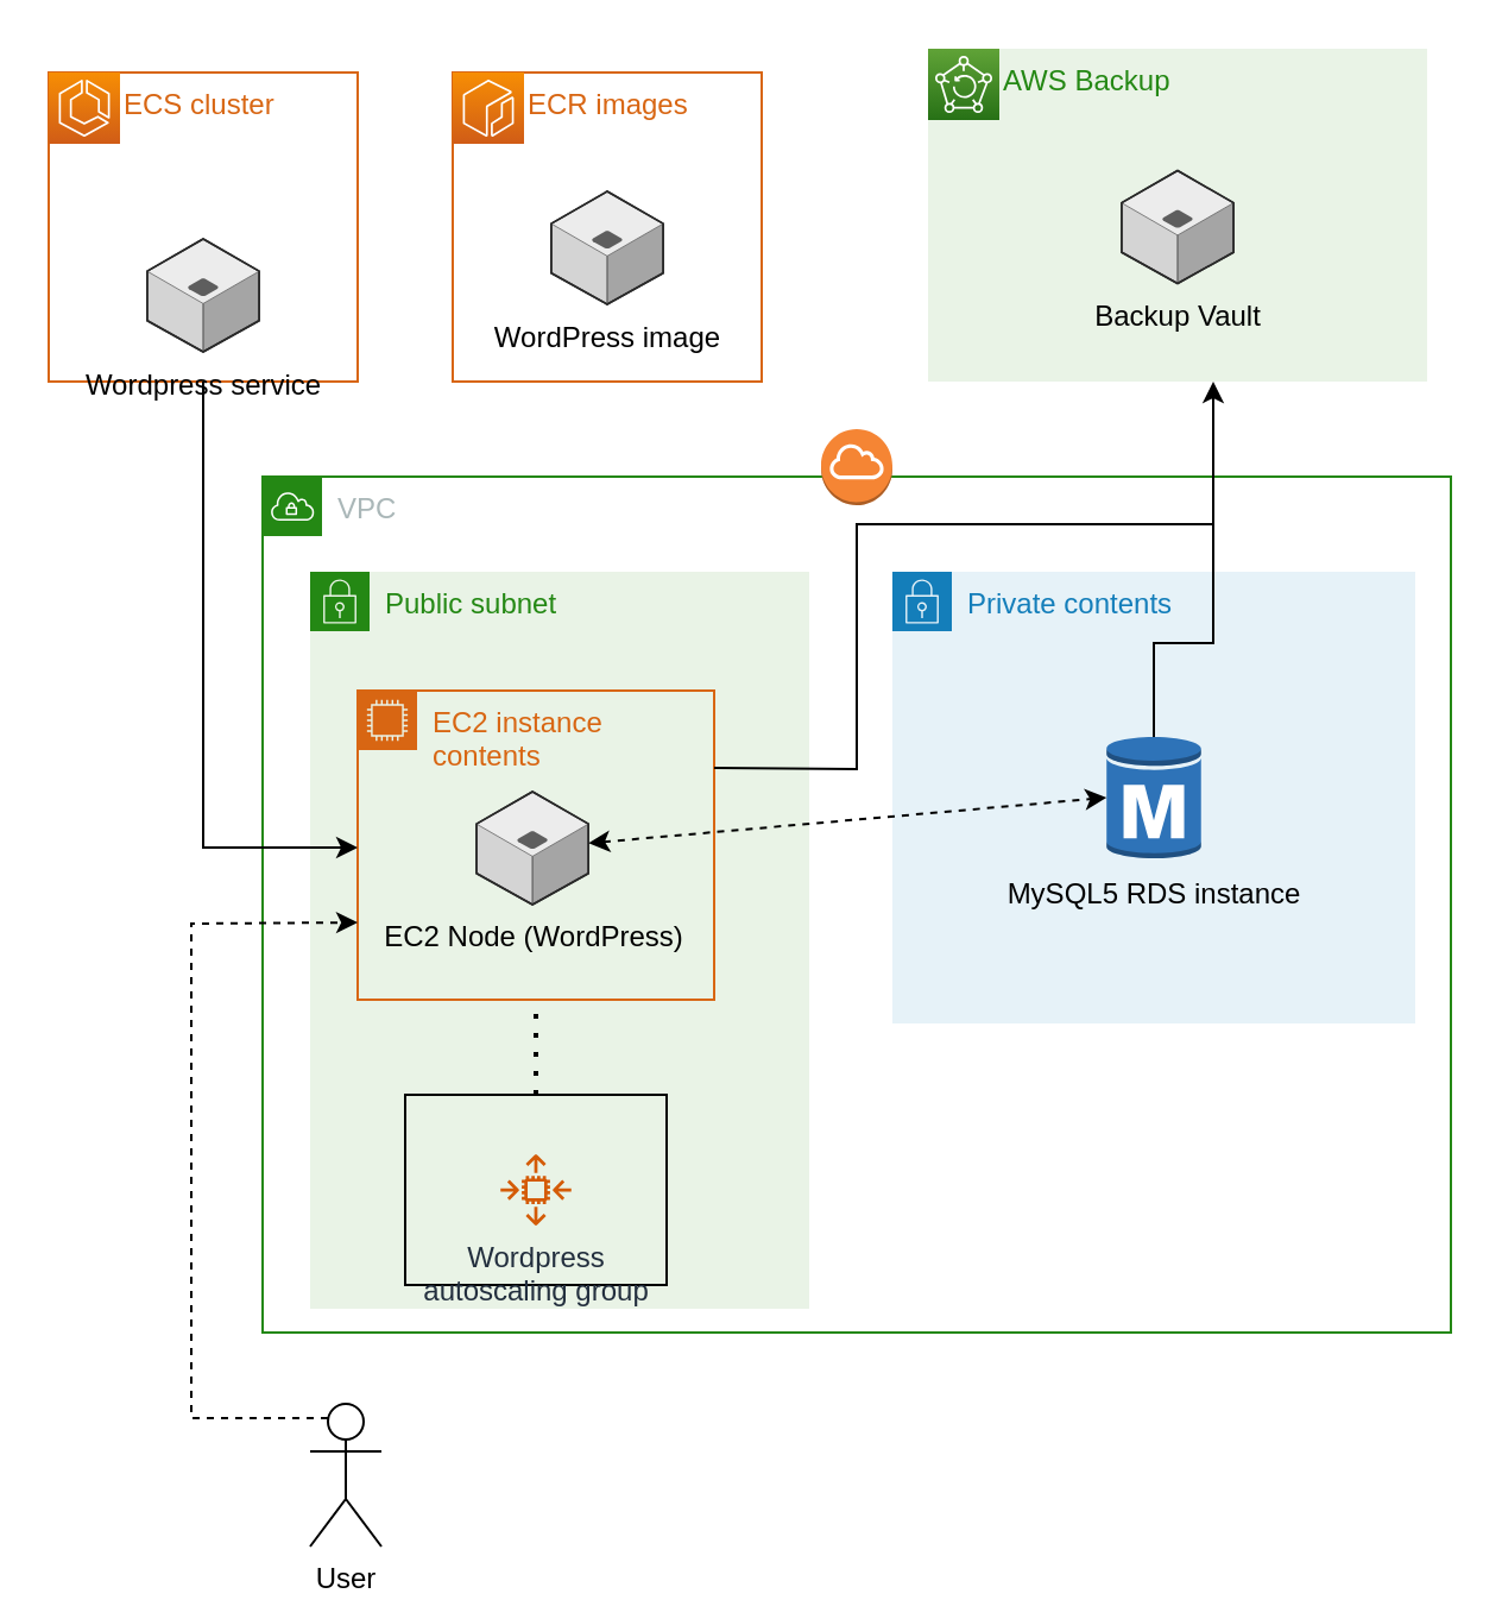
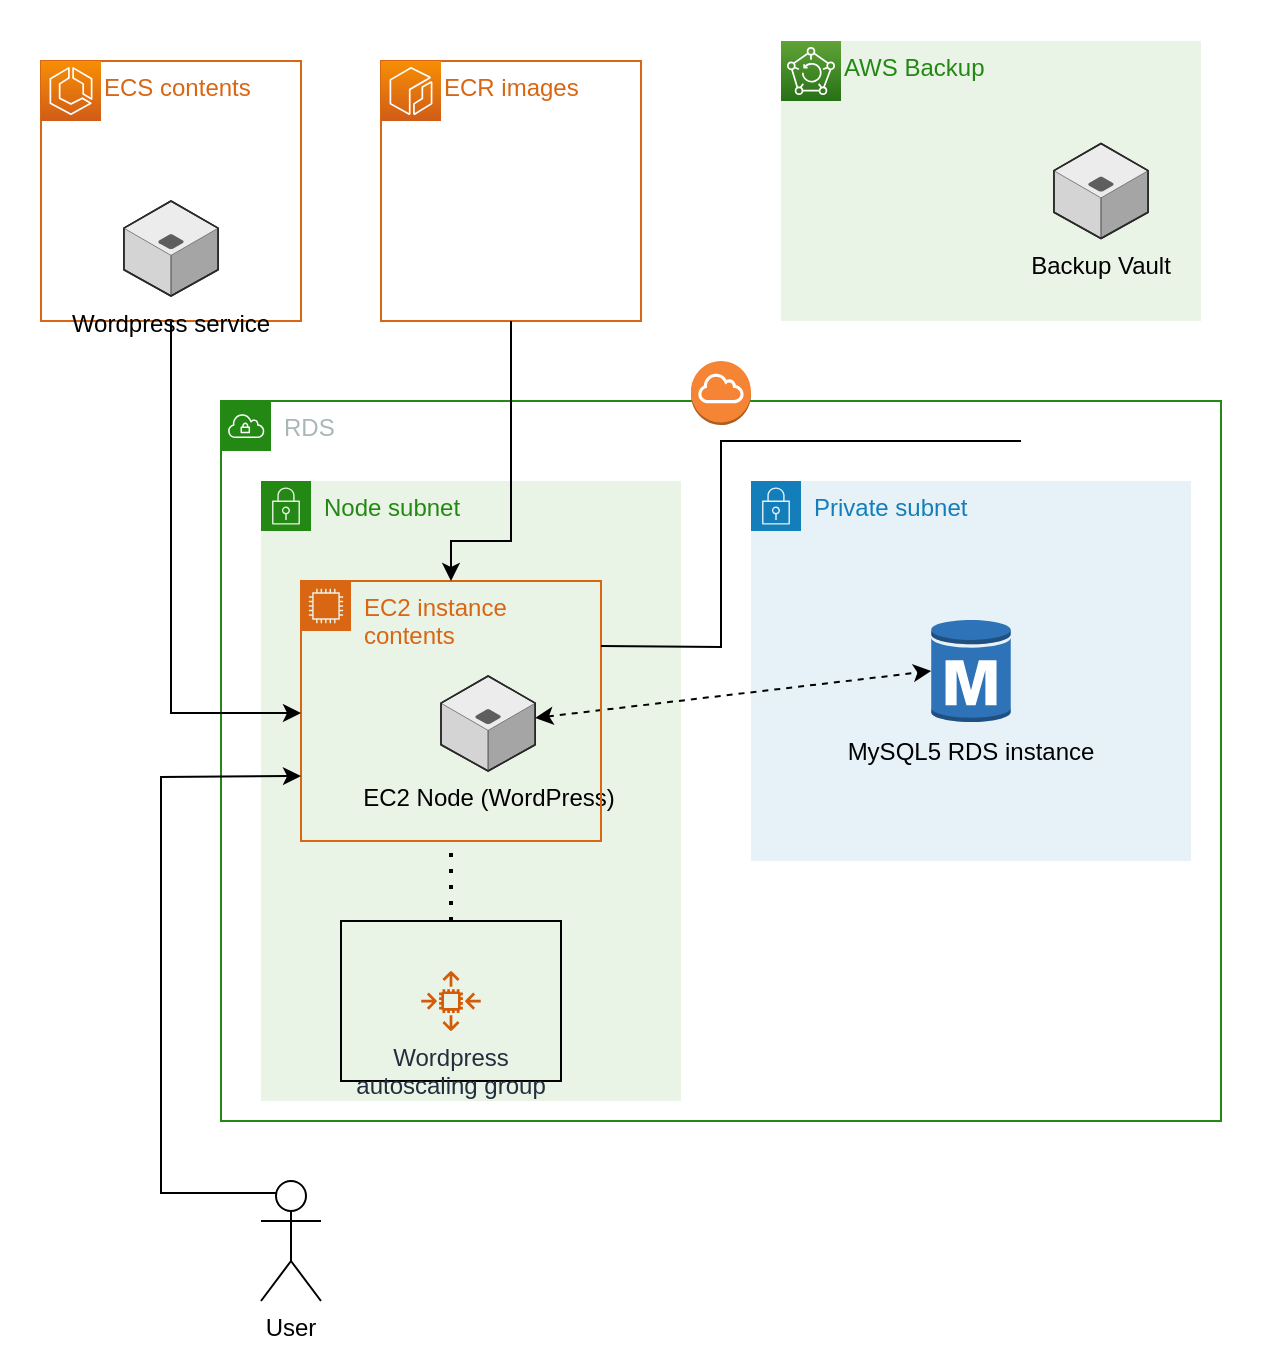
- <mxCell id="13" value="ECS cluster" style="points=[[0,0],[0.25,0],[0.5,0],[0.75,0],[1,0],[1,0.25],[1,0.5],[1,0.75],[1,1],[0.75,1],[0.5,1],[0.25,1],[0,1],[0,0.75],[0,0.5],[0,0.25]];outlineConnect=0;gradientColor=none;html=1;whiteSpace=wrap;fontSize=12;fontStyle=0;container=1;pointerEvents=0;collapsible=0;recursiveResize=0;shape=mxgraph.aws4.group;grIcon=mxgraph.aws4.group_ec2_instance_contents;strokeColor=#D86613;fillColor=none;verticalAlign=top;align=left;spacingLeft=30;fontColor=#D86613;dashed=0;" vertex="1" parent="1"><mxGeometry x="20" y="30" width="130" height="130" as="geometry" /></mxCell>
+ <mxCell id="13" value="ECS contents" style="points=[[0,0],[0.25,0],[0.5,0],[0.75,0],[1,0],[1,0.25],[1,0.5],[1,0.75],[1,1],[0.75,1],[0.5,1],[0.25,1],[0,1],[0,0.75],[0,0.5],[0,0.25]];outlineConnect=0;gradientColor=none;html=1;whiteSpace=wrap;fontSize=12;fontStyle=0;container=1;pointerEvents=0;collapsible=0;recursiveResize=0;shape=mxgraph.aws4.group;grIcon=mxgraph.aws4.group_ec2_instance_contents;strokeColor=#D86613;fillColor=none;verticalAlign=top;align=left;spacingLeft=30;fontColor=#D86613;dashed=0;" vertex="1" parent="1"><mxGeometry x="20" y="30" width="130" height="130" as="geometry" /></mxCell>
- <mxCell id="26" value="Backup Vault" style="verticalLabelPosition=bottom;html=1;verticalAlign=top;strokeWidth=1;align=center;outlineConnect=0;dashed=0;outlineConnect=0;shape=mxgraph.aws3d.application_server;fillColor=#ECECEC;strokeColor=#5E5E5E;aspect=fixed;" vertex="1" parent="24"><mxGeometry x="81.45" y="51.25" width="47.11" height="47.5" as="geometry" /></mxCell>
+ <mxCell id="26" value="Backup Vault" style="verticalLabelPosition=bottom;html=1;verticalAlign=top;strokeWidth=1;align=center;outlineConnect=0;dashed=0;outlineConnect=0;shape=mxgraph.aws3d.application_server;fillColor=#ECECEC;strokeColor=#5E5E5E;aspect=fixed;" vertex="1" parent="24"><mxGeometry x="136.45" y="51.25" width="47.11" height="47.5" as="geometry" /></mxCell>
- <mxCell id="12" value="WordPress image" style="verticalLabelPosition=bottom;html=1;verticalAlign=top;strokeWidth=1;align=center;outlineConnect=0;dashed=0;outlineConnect=0;shape=mxgraph.aws3d.application_server;fillColor=#ECECEC;strokeColor=#5E5E5E;aspect=fixed;" vertex="1" parent="10"><mxGeometry x="41.45" y="50" width="47.11" height="47.5" as="geometry" /></mxCell>
- <mxCell id="2" value="VPC" style="points=[[0,0],[0.25,0],[0.5,0],[0.75,0],[1,0],[1,0.25],[1,0.5],[1,0.75],[1,1],[0.75,1],[0.5,1],[0.25,1],[0,1],[0,0.75],[0,0.5],[0,0.25]];outlineConnect=0;gradientColor=none;html=1;whiteSpace=wrap;fontSize=12;fontStyle=0;container=1;pointerEvents=0;collapsible=0;recursiveResize=0;shape=mxgraph.aws4.group;grIcon=mxgraph.aws4.group_vpc;strokeColor=#248814;fillColor=none;verticalAlign=top;align=left;spacingLeft=30;fontColor=#AAB7B8;dashed=0;" vertex="1" parent="1"><mxGeometry x="110" y="200" width="500" height="360" as="geometry" /></mxCell>
+ <mxCell id="2" value="RDS" style="points=[[0,0],[0.25,0],[0.5,0],[0.75,0],[1,0],[1,0.25],[1,0.5],[1,0.75],[1,1],[0.75,1],[0.5,1],[0.25,1],[0,1],[0,0.75],[0,0.5],[0,0.25]];outlineConnect=0;gradientColor=none;html=1;whiteSpace=wrap;fontSize=12;fontStyle=0;container=1;pointerEvents=0;collapsible=0;recursiveResize=0;shape=mxgraph.aws4.group;grIcon=mxgraph.aws4.group_vpc;strokeColor=#248814;fillColor=none;verticalAlign=top;align=left;spacingLeft=30;fontColor=#AAB7B8;dashed=0;" vertex="1" parent="1"><mxGeometry x="110" y="200" width="500" height="360" as="geometry" /></mxCell>
+ <mxCell id="17" value="" style="endArrow=classic;html=1;rounded=0;exitX=0.5;exitY=1;exitDx=0;exitDy=0;entryX=0.5;entryY=0;entryDx=0;entryDy=0;" edge="1" parent="1" source="10" target="9"><mxGeometry width="50" height="50" relative="1" as="geometry"><mxPoint x="310" y="250" as="sourcePoint" /><mxPoint x="360" y="200" as="targetPoint" /><Array as="points"><mxPoint x="255" y="270" /><mxPoint x="225" y="270" /></Array></mxGeometry></mxCell>
- <mxCell id="28" value="" style="endArrow=classic;html=1;rounded=0;exitX=0.5;exitY=0.02;exitDx=0;exitDy=0;exitPerimeter=0;" edge="1" parent="27" source="6" target="24"><mxGeometry width="50" height="50" relative="1" as="geometry"><mxPoint x="80" y="140" as="sourcePoint" /><mxPoint x="130" y="90" as="targetPoint" /><Array as="points"><mxPoint x="125" y="110" /><mxPoint x="150" y="110" /><mxPoint x="150" /></Array></mxGeometry></mxCell>
- <mxCell id="3" value="Public subnet" style="points=[[0,0],[0.25,0],[0.5,0],[0.75,0],[1,0],[1,0.25],[1,0.5],[1,0.75],[1,1],[0.75,1],[0.5,1],[0.25,1],[0,1],[0,0.75],[0,0.5],[0,0.25]];outlineConnect=0;gradientColor=none;html=1;whiteSpace=wrap;fontSize=12;fontStyle=0;container=1;pointerEvents=0;collapsible=0;recursiveResize=0;shape=mxgraph.aws4.group;grIcon=mxgraph.aws4.group_security_group;grStroke=0;strokeColor=#248814;fillColor=#E9F3E6;verticalAlign=top;align=left;spacingLeft=30;fontColor=#248814;dashed=0;" vertex="1" parent="2"><mxGeometry x="20" y="40" width="210" height="310" as="geometry" /></mxCell>
+ <mxCell id="3" value="Node subnet" style="points=[[0,0],[0.25,0],[0.5,0],[0.75,0],[1,0],[1,0.25],[1,0.5],[1,0.75],[1,1],[0.75,1],[0.5,1],[0.25,1],[0,1],[0,0.75],[0,0.5],[0,0.25]];outlineConnect=0;gradientColor=none;html=1;whiteSpace=wrap;fontSize=12;fontStyle=0;container=1;pointerEvents=0;collapsible=0;recursiveResize=0;shape=mxgraph.aws4.group;grIcon=mxgraph.aws4.group_security_group;grStroke=0;strokeColor=#248814;fillColor=#E9F3E6;verticalAlign=top;align=left;spacingLeft=30;fontColor=#248814;dashed=0;" vertex="1" parent="2"><mxGeometry x="20" y="40" width="210" height="310" as="geometry" /></mxCell>
- <mxCell id="5" value="Private contents" style="points=[[0,0],[0.25,0],[0.5,0],[0.75,0],[1,0],[1,0.25],[1,0.5],[1,0.75],[1,1],[0.75,1],[0.5,1],[0.25,1],[0,1],[0,0.75],[0,0.5],[0,0.25]];outlineConnect=0;gradientColor=none;html=1;whiteSpace=wrap;fontSize=12;fontStyle=0;container=1;pointerEvents=0;collapsible=0;recursiveResize=0;shape=mxgraph.aws4.group;grIcon=mxgraph.aws4.group_security_group;grStroke=0;strokeColor=#147EBA;fillColor=#E6F2F8;verticalAlign=top;align=left;spacingLeft=30;fontColor=#147EBA;dashed=0;" vertex="1" parent="2"><mxGeometry x="265" y="40" width="220" height="190" as="geometry" /></mxCell>
+ <mxCell id="5" value="Private subnet" style="points=[[0,0],[0.25,0],[0.5,0],[0.75,0],[1,0],[1,0.25],[1,0.5],[1,0.75],[1,1],[0.75,1],[0.5,1],[0.25,1],[0,1],[0,0.75],[0,0.5],[0,0.25]];outlineConnect=0;gradientColor=none;html=1;whiteSpace=wrap;fontSize=12;fontStyle=0;container=1;pointerEvents=0;collapsible=0;recursiveResize=0;shape=mxgraph.aws4.group;grIcon=mxgraph.aws4.group_security_group;grStroke=0;strokeColor=#147EBA;fillColor=#E6F2F8;verticalAlign=top;align=left;spacingLeft=30;fontColor=#147EBA;dashed=0;" vertex="1" parent="2"><mxGeometry x="265" y="40" width="220" height="190" as="geometry" /></mxCell>
- <mxCell id="4" value="EC2 Node (WordPress)" style="verticalLabelPosition=bottom;html=1;verticalAlign=top;strokeWidth=1;align=center;outlineConnect=0;dashed=0;outlineConnect=0;shape=mxgraph.aws3d.application_server;fillColor=#ECECEC;strokeColor=#5E5E5E;aspect=fixed;" vertex="1" parent="3"><mxGeometry x="70" y="92.5" width="47.11" height="47.5" as="geometry" /></mxCell>
+ <mxCell id="4" value="EC2 Node (WordPress)" style="verticalLabelPosition=bottom;html=1;verticalAlign=top;strokeWidth=1;align=center;outlineConnect=0;dashed=0;outlineConnect=0;shape=mxgraph.aws3d.application_server;fillColor=#ECECEC;strokeColor=#5E5E5E;aspect=fixed;" vertex="1" parent="3"><mxGeometry x="90" y="97.5" width="47.11" height="47.5" as="geometry" /></mxCell>
- <mxCell id="19" value="" style="endArrow=classic;html=1;rounded=0;exitX=0.25;exitY=0.1;exitDx=0;exitDy=0;exitPerimeter=0;entryX=0;entryY=0.75;entryDx=0;entryDy=0;dashed=1;" edge="1" parent="1" source="18" target="9"><mxGeometry width="50" height="50" relative="1" as="geometry"><mxPoint x="310" y="340" as="sourcePoint" /><mxPoint x="360" y="290" as="targetPoint" /><Array as="points"><mxPoint x="80" y="596" /><mxPoint x="80" y="388" /></Array></mxGeometry></mxCell>
+ <mxCell id="19" value="" style="endArrow=classic;html=1;rounded=0;exitX=0.25;exitY=0.1;exitDx=0;exitDy=0;exitPerimeter=0;entryX=0;entryY=0.75;entryDx=0;entryDy=0;" edge="1" parent="1" source="18" target="9"><mxGeometry width="50" height="50" relative="1" as="geometry"><mxPoint x="310" y="340" as="sourcePoint" /><mxPoint x="360" y="290" as="targetPoint" /><Array as="points"><mxPoint x="80" y="596" /><mxPoint x="80" y="388" /></Array></mxGeometry></mxCell>
